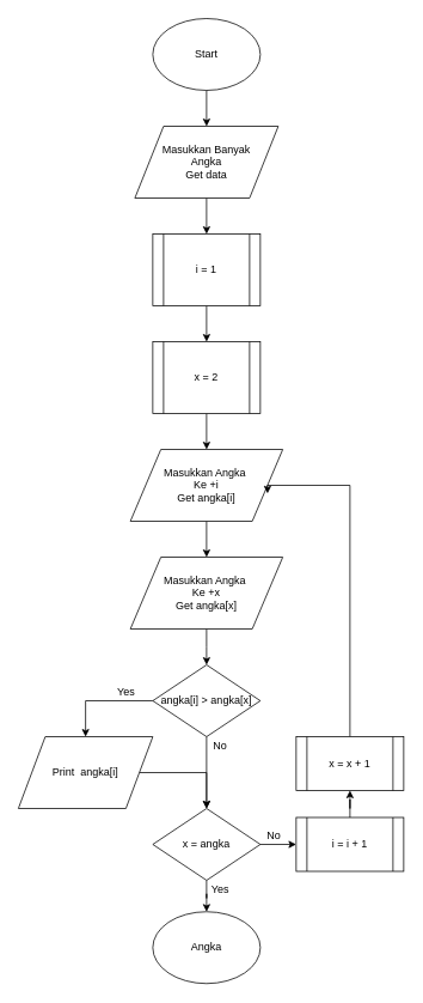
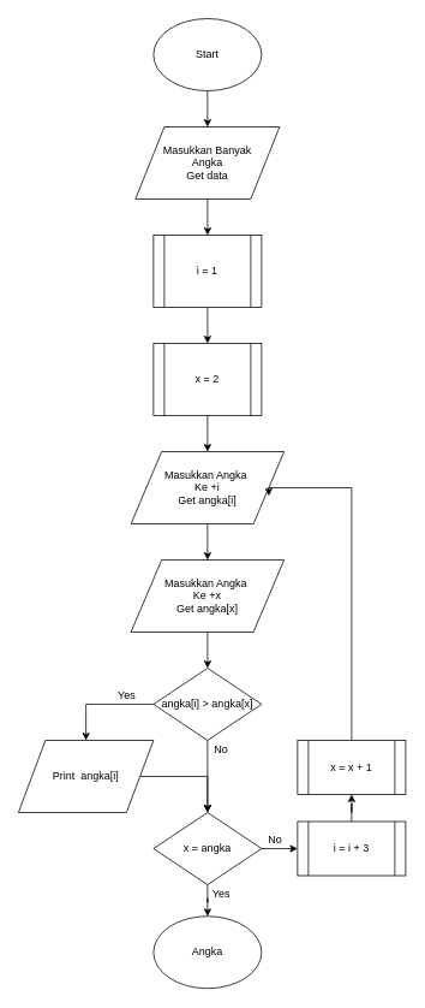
- <mxCell id="25" value="i = i + 1" style="shape=process;whiteSpace=wrap;html=1;backgroundOutline=1;" vertex="1" parent="1"><mxGeometry x="330" y="910" width="120" height="60" as="geometry" /></mxCell>
+ <mxCell id="25" value="i = i + 3" style="shape=process;whiteSpace=wrap;html=1;backgroundOutline=1;" vertex="1" parent="1"><mxGeometry x="330" y="910" width="120" height="60" as="geometry" /></mxCell>
